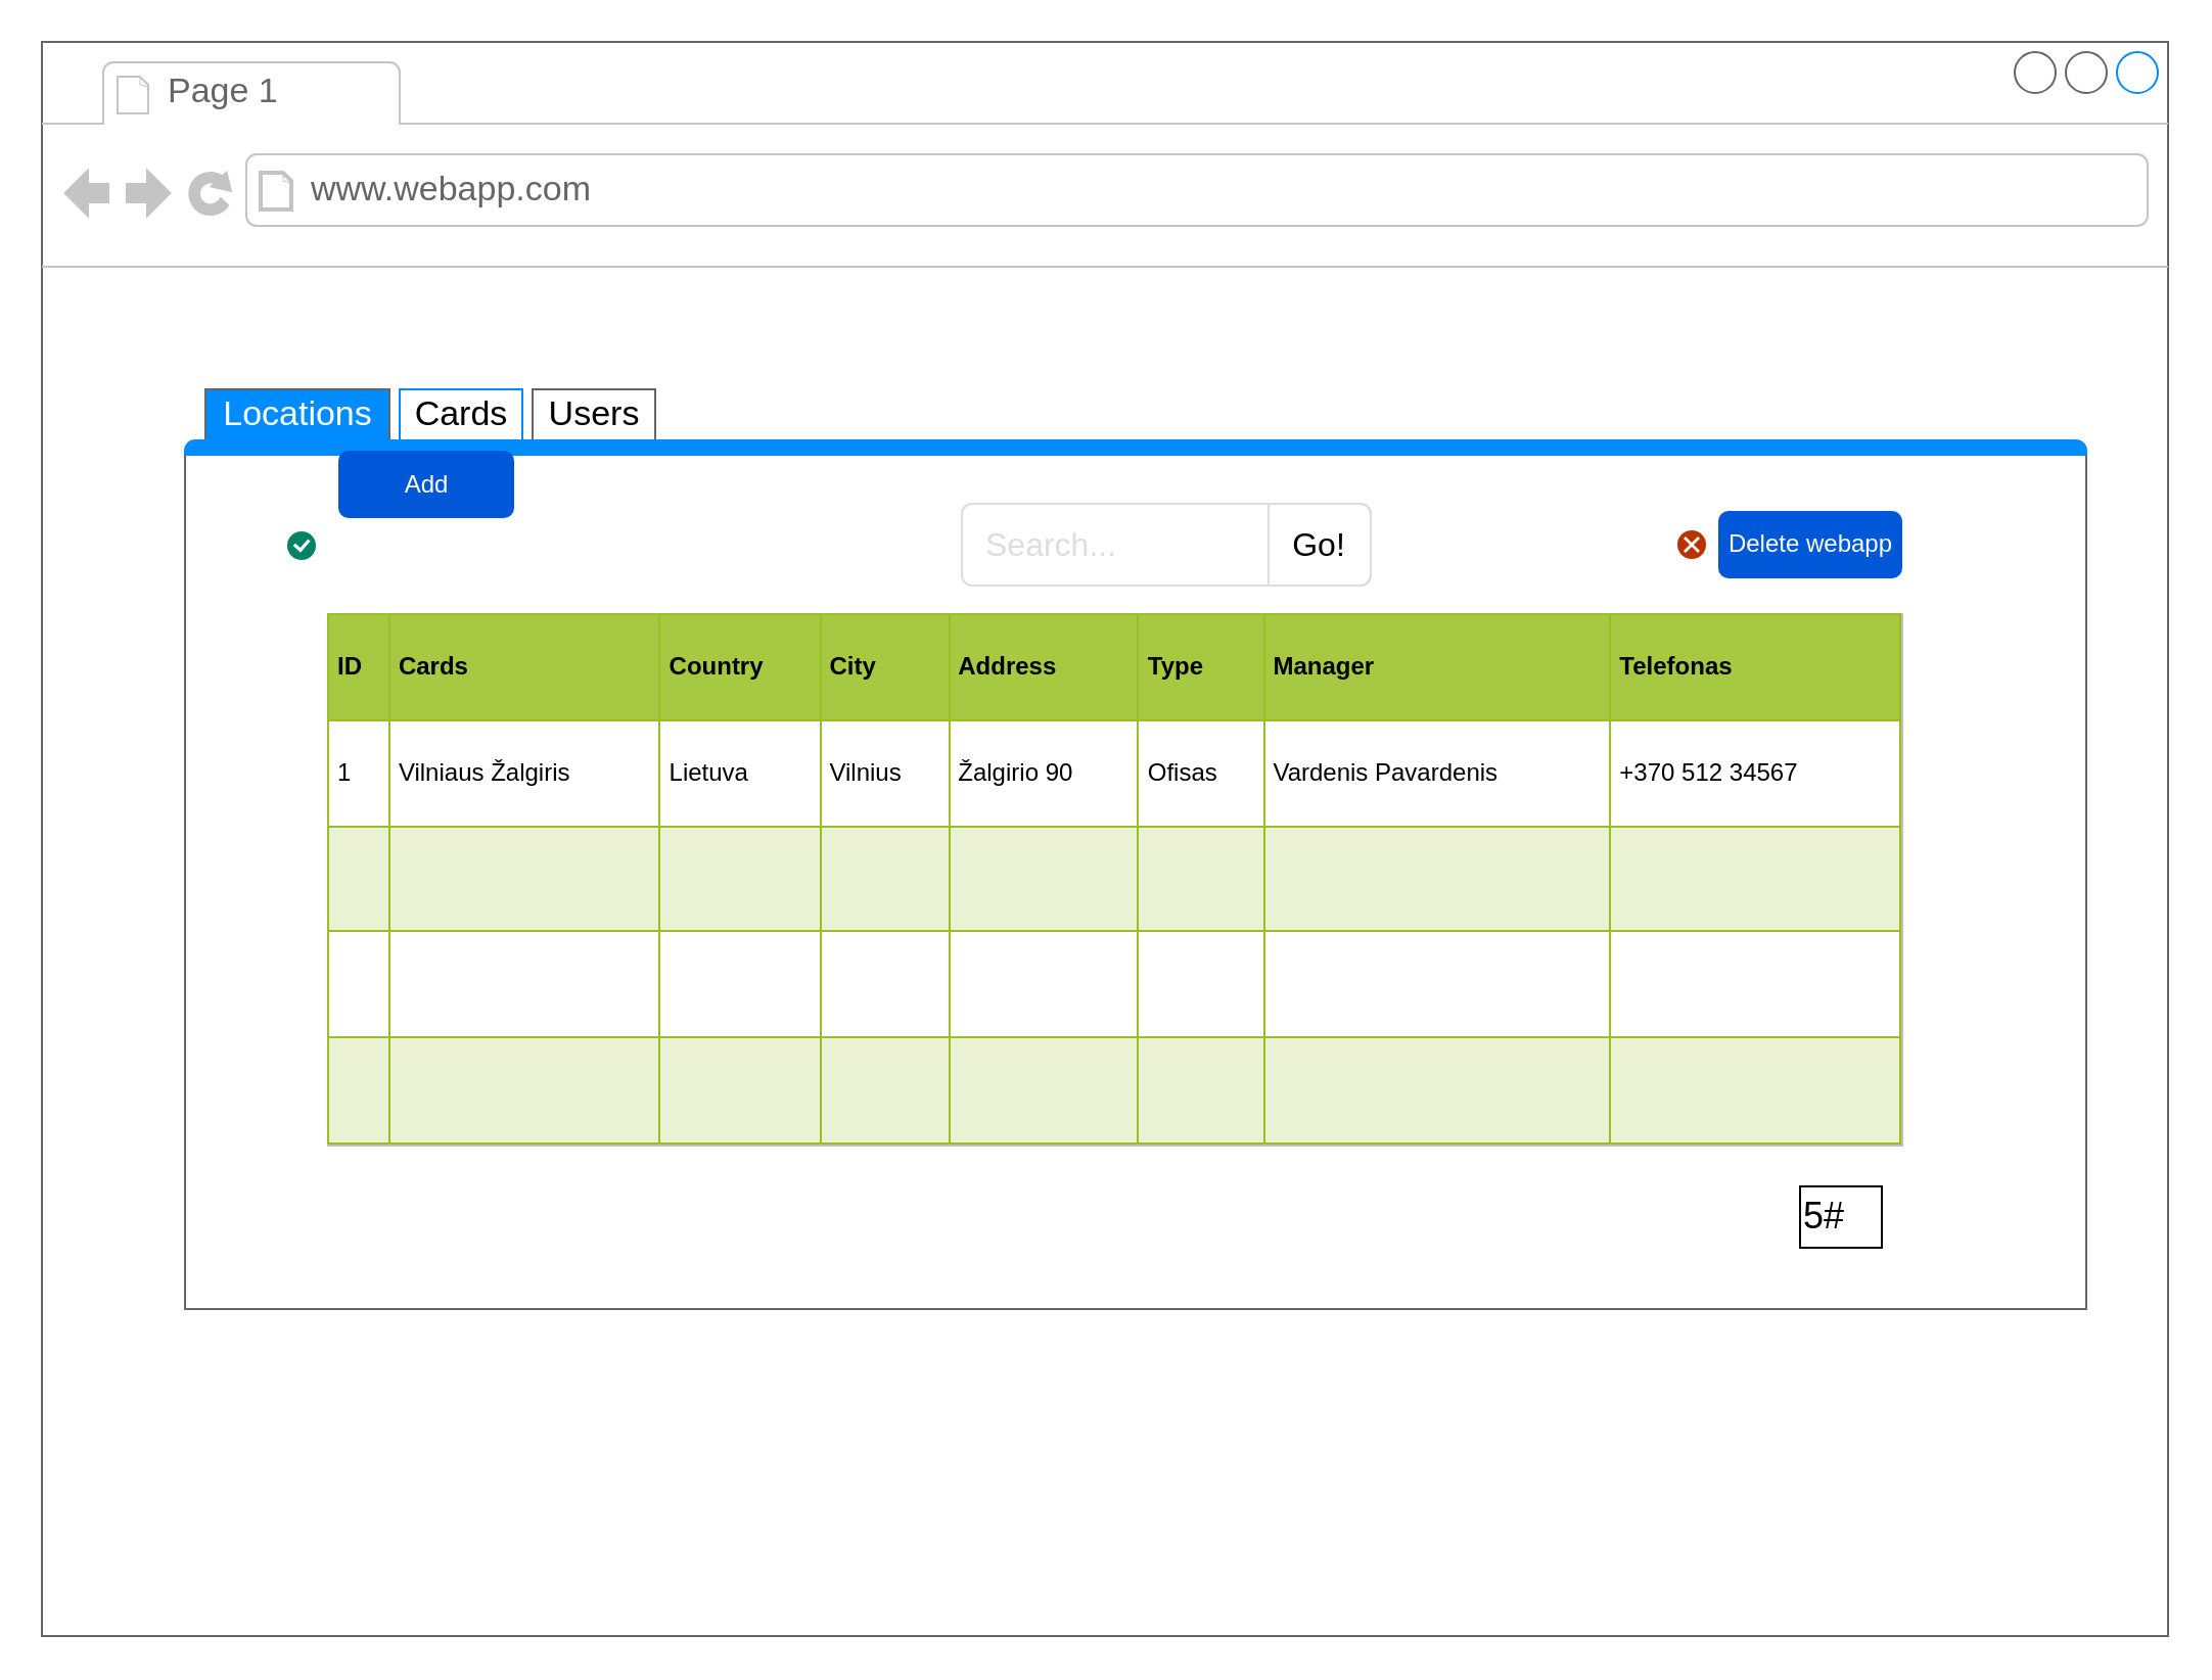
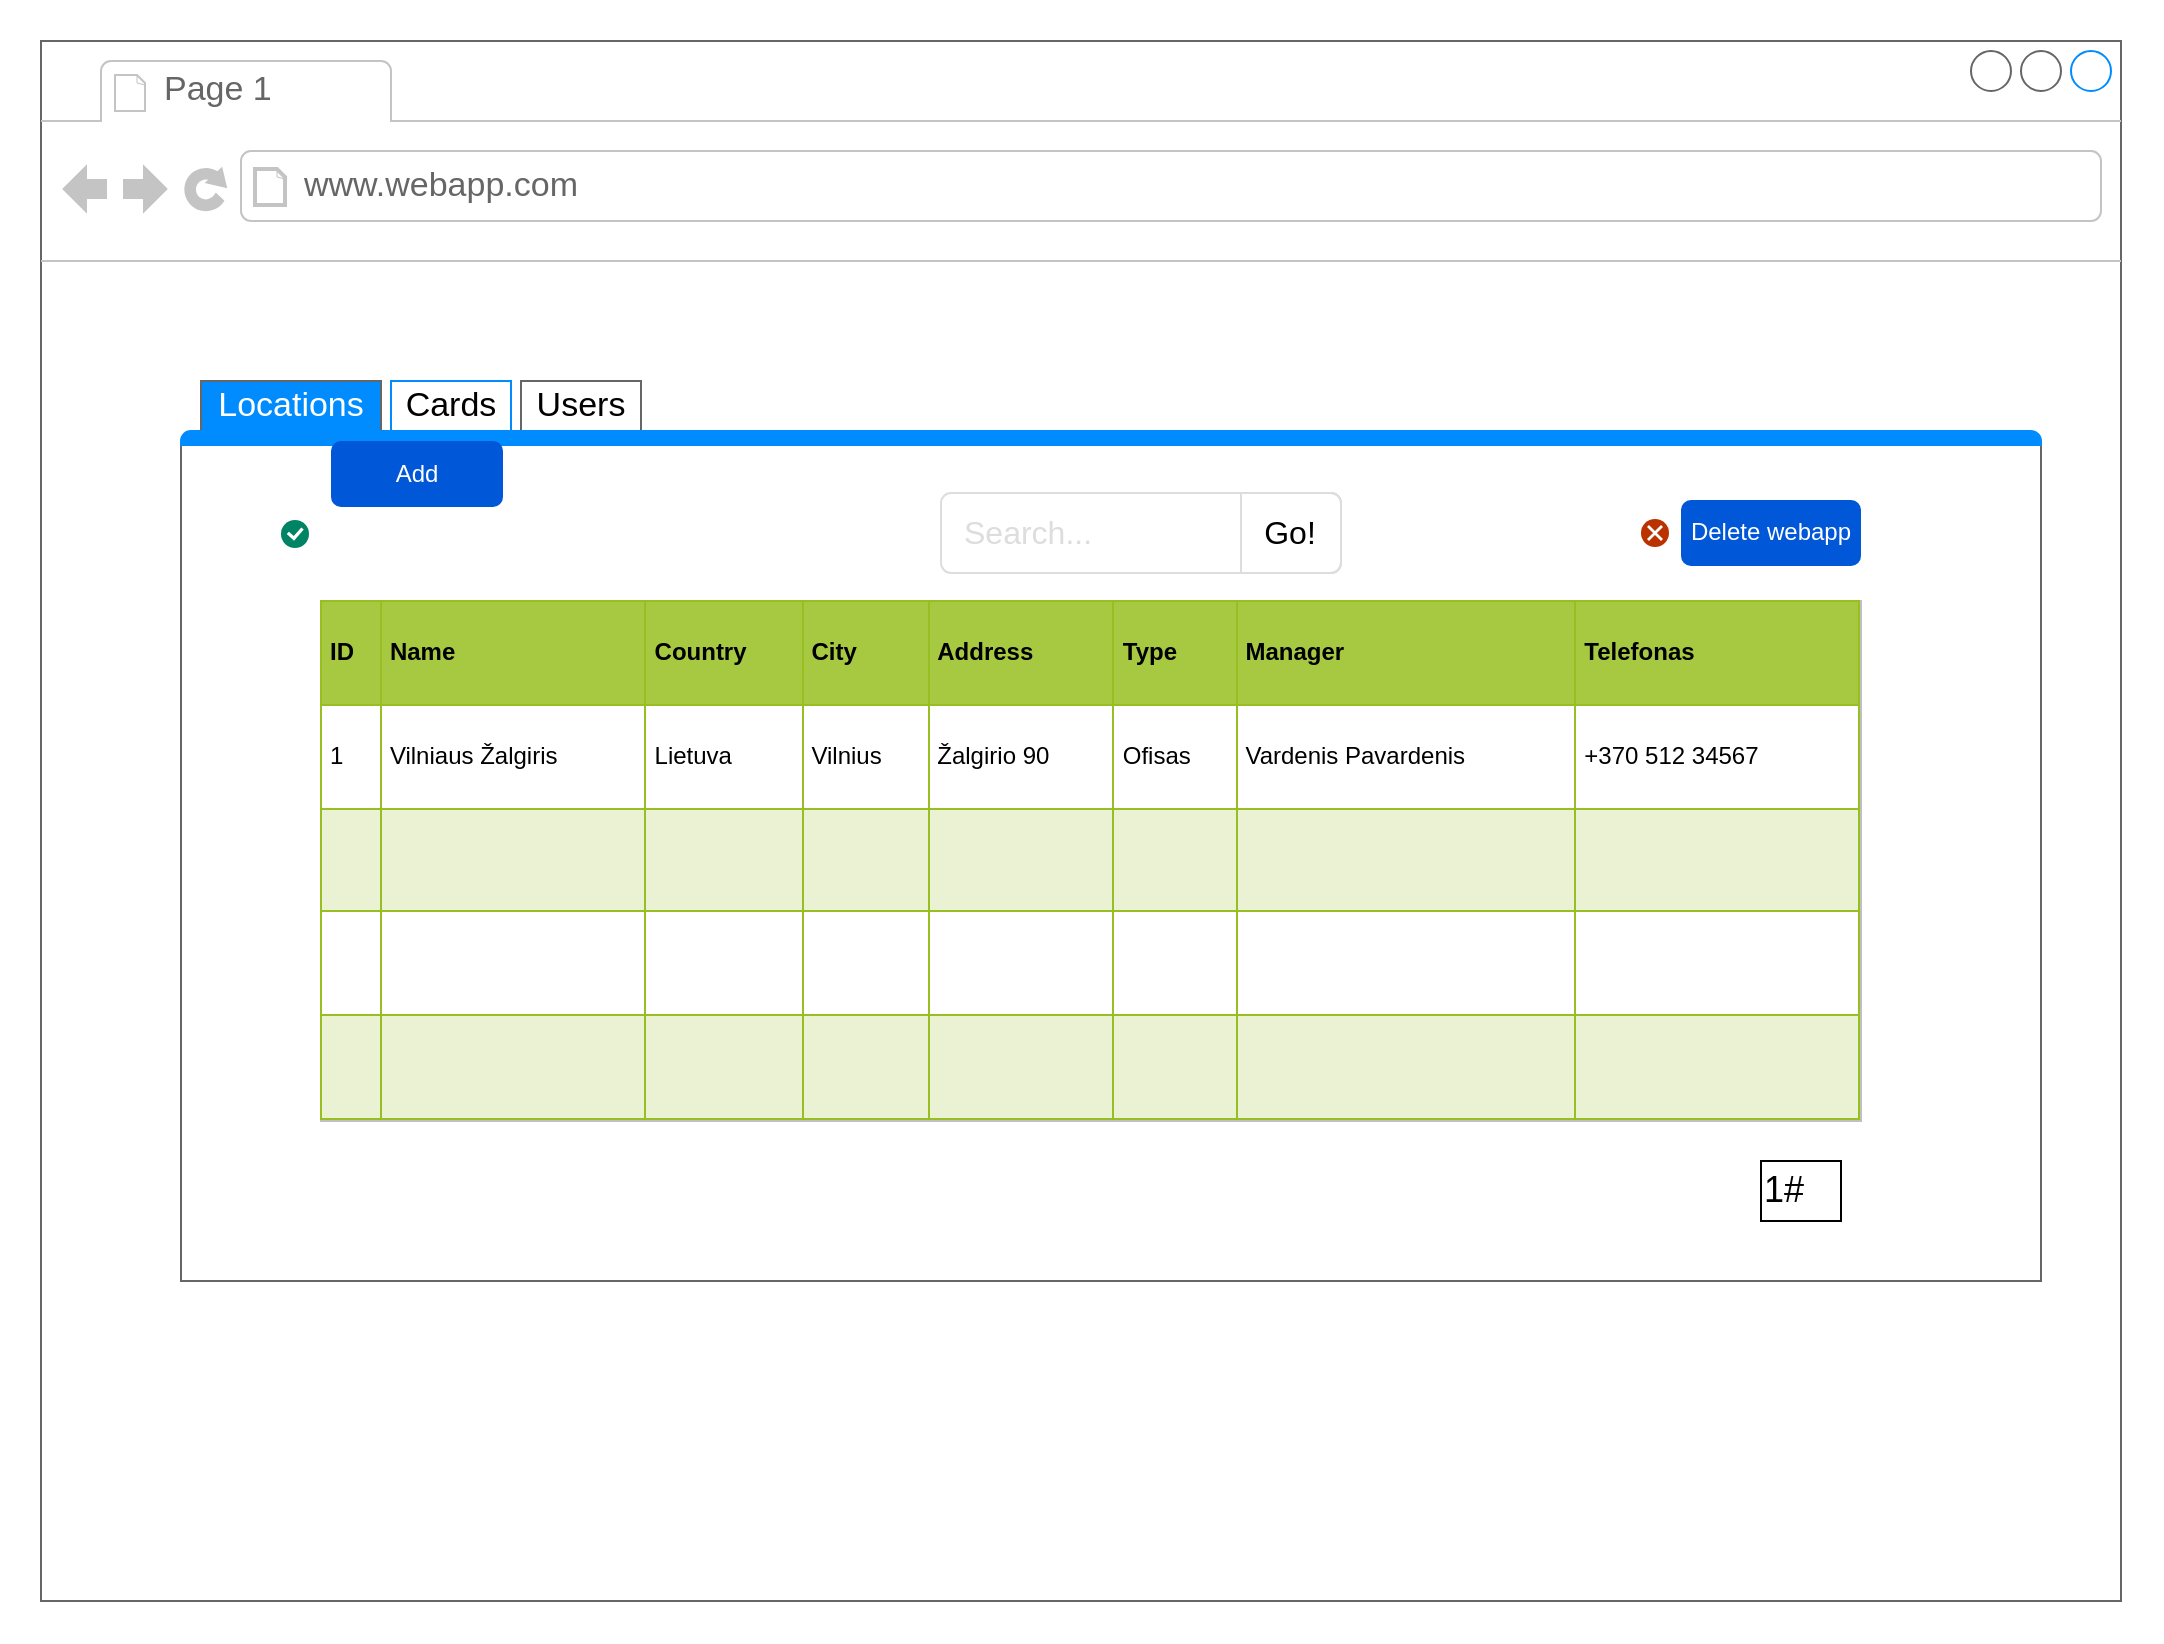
- <mxCell id="10" value="&lt;table border=&quot;1&quot; width=&quot;100%&quot; cellpadding=&quot;4&quot; style=&quot;width: 100% ; height: 100% ; border-collapse: collapse&quot;&gt;&lt;tbody&gt;&lt;tr style=&quot;background-color: rgb(167 , 201 , 66) ; border: 1px solid rgb(152 , 191 , 33)&quot;&gt;&lt;th align=&quot;left&quot;&gt;ID&lt;/th&gt;&lt;th align=&quot;left&quot;&gt;Cards&lt;/th&gt;&lt;th align=&quot;left&quot;&gt;Country&lt;/th&gt;&lt;td&gt;&lt;b&gt;City&lt;/b&gt;&lt;/td&gt;&lt;td&gt;&lt;b&gt;Address&lt;/b&gt;&lt;/td&gt;&lt;td&gt;&lt;b&gt;Type&lt;/b&gt;&lt;/td&gt;&lt;td&gt;&lt;b&gt;Manager&lt;/b&gt;&lt;/td&gt;&lt;td&gt;&lt;b&gt;Telefonas&lt;/b&gt;&lt;/td&gt;&lt;/tr&gt;&lt;tr style=&quot;border: 1px solid #98bf21&quot;&gt;&lt;td&gt;1&lt;/td&gt;&lt;td&gt;Vilniaus Žalgiris&lt;/td&gt;&lt;td&gt;Lietuva&lt;/td&gt;&lt;td&gt;Vilnius&lt;/td&gt;&lt;td&gt;Žalgirio 90&lt;/td&gt;&lt;td&gt;Ofisas&lt;/td&gt;&lt;td&gt;Vardenis Pavardenis&lt;/td&gt;&lt;td&gt;+370 512 34567&amp;nbsp;&lt;/td&gt;&lt;/tr&gt;&lt;tr style=&quot;background-color: #eaf2d3 ; border: 1px solid #98bf21&quot;&gt;&lt;td&gt;&lt;br&gt;&lt;/td&gt;&lt;td&gt;&lt;br&gt;&lt;/td&gt;&lt;td&gt;&lt;/td&gt;&lt;td&gt;&lt;br&gt;&lt;/td&gt;&lt;td&gt;&lt;br&gt;&lt;/td&gt;&lt;td&gt;&lt;br&gt;&lt;/td&gt;&lt;td&gt;&lt;br&gt;&lt;/td&gt;&lt;td&gt;&lt;br&gt;&lt;/td&gt;&lt;/tr&gt;&lt;tr style=&quot;border: 1px solid #98bf21&quot;&gt;&lt;td&gt;&lt;br&gt;&lt;/td&gt;&lt;td&gt;&lt;/td&gt;&lt;td&gt;&lt;br&gt;&lt;/td&gt;&lt;td&gt;&lt;br&gt;&lt;/td&gt;&lt;td&gt;&lt;br&gt;&lt;/td&gt;&lt;td&gt;&lt;br&gt;&lt;/td&gt;&lt;td&gt;&lt;br&gt;&lt;/td&gt;&lt;td&gt;&lt;br&gt;&lt;/td&gt;&lt;/tr&gt;&lt;tr style=&quot;background-color: #eaf2d3 ; border: 1px solid #98bf21&quot;&gt;&lt;td&gt;&lt;br&gt;&lt;/td&gt;&lt;td&gt;&lt;br&gt;&lt;/td&gt;&lt;td&gt;&lt;br&gt;&lt;/td&gt;&lt;td&gt;&lt;br&gt;&lt;/td&gt;&lt;td&gt;&lt;br&gt;&lt;/td&gt;&lt;td&gt;&lt;br&gt;&lt;/td&gt;&lt;td&gt;&lt;br&gt;&lt;/td&gt;&lt;td&gt;&lt;br&gt;&lt;/td&gt;&lt;/tr&gt;&lt;/tbody&gt;&lt;/table&gt;" style="text;html=1;strokeColor=#c0c0c0;fillColor=#ffffff;overflow=fill;rounded=0;fontColor=#000000;" vertex="1" parent="5"><mxGeometry x="70" y="110" width="770" height="260" as="geometry" /></mxCell>
+ <mxCell id="10" value="&lt;table border=&quot;1&quot; width=&quot;100%&quot; cellpadding=&quot;4&quot; style=&quot;width: 100% ; height: 100% ; border-collapse: collapse&quot;&gt;&lt;tbody&gt;&lt;tr style=&quot;background-color: rgb(167 , 201 , 66) ; border: 1px solid rgb(152 , 191 , 33)&quot;&gt;&lt;th align=&quot;left&quot;&gt;ID&lt;/th&gt;&lt;th align=&quot;left&quot;&gt;Name&lt;/th&gt;&lt;th align=&quot;left&quot;&gt;Country&lt;/th&gt;&lt;td&gt;&lt;b&gt;City&lt;/b&gt;&lt;/td&gt;&lt;td&gt;&lt;b&gt;Address&lt;/b&gt;&lt;/td&gt;&lt;td&gt;&lt;b&gt;Type&lt;/b&gt;&lt;/td&gt;&lt;td&gt;&lt;b&gt;Manager&lt;/b&gt;&lt;/td&gt;&lt;td&gt;&lt;b&gt;Telefonas&lt;/b&gt;&lt;/td&gt;&lt;/tr&gt;&lt;tr style=&quot;border: 1px solid #98bf21&quot;&gt;&lt;td&gt;1&lt;/td&gt;&lt;td&gt;Vilniaus Žalgiris&lt;/td&gt;&lt;td&gt;Lietuva&lt;/td&gt;&lt;td&gt;Vilnius&lt;/td&gt;&lt;td&gt;Žalgirio 90&lt;/td&gt;&lt;td&gt;Ofisas&lt;/td&gt;&lt;td&gt;Vardenis Pavardenis&lt;/td&gt;&lt;td&gt;+370 512 34567&amp;nbsp;&lt;/td&gt;&lt;/tr&gt;&lt;tr style=&quot;background-color: #eaf2d3 ; border: 1px solid #98bf21&quot;&gt;&lt;td&gt;&lt;br&gt;&lt;/td&gt;&lt;td&gt;&lt;br&gt;&lt;/td&gt;&lt;td&gt;&lt;/td&gt;&lt;td&gt;&lt;br&gt;&lt;/td&gt;&lt;td&gt;&lt;br&gt;&lt;/td&gt;&lt;td&gt;&lt;br&gt;&lt;/td&gt;&lt;td&gt;&lt;br&gt;&lt;/td&gt;&lt;td&gt;&lt;br&gt;&lt;/td&gt;&lt;/tr&gt;&lt;tr style=&quot;border: 1px solid #98bf21&quot;&gt;&lt;td&gt;&lt;br&gt;&lt;/td&gt;&lt;td&gt;&lt;/td&gt;&lt;td&gt;&lt;br&gt;&lt;/td&gt;&lt;td&gt;&lt;br&gt;&lt;/td&gt;&lt;td&gt;&lt;br&gt;&lt;/td&gt;&lt;td&gt;&lt;br&gt;&lt;/td&gt;&lt;td&gt;&lt;br&gt;&lt;/td&gt;&lt;td&gt;&lt;br&gt;&lt;/td&gt;&lt;/tr&gt;&lt;tr style=&quot;background-color: #eaf2d3 ; border: 1px solid #98bf21&quot;&gt;&lt;td&gt;&lt;br&gt;&lt;/td&gt;&lt;td&gt;&lt;br&gt;&lt;/td&gt;&lt;td&gt;&lt;br&gt;&lt;/td&gt;&lt;td&gt;&lt;br&gt;&lt;/td&gt;&lt;td&gt;&lt;br&gt;&lt;/td&gt;&lt;td&gt;&lt;br&gt;&lt;/td&gt;&lt;td&gt;&lt;br&gt;&lt;/td&gt;&lt;td&gt;&lt;br&gt;&lt;/td&gt;&lt;/tr&gt;&lt;/tbody&gt;&lt;/table&gt;" style="text;html=1;strokeColor=#c0c0c0;fillColor=#ffffff;overflow=fill;rounded=0;fontColor=#000000;" vertex="1" parent="5"><mxGeometry x="70" y="110" width="770" height="260" as="geometry" /></mxCell>
- <mxCell id="16" value="&lt;font style=&quot;font-size: 18px&quot;&gt;5#&lt;/font&gt;" style="rounded=0;whiteSpace=wrap;html=1;fillColor=#FFFFFF;fontColor=#000000;align=left;" vertex="1" parent="15"><mxGeometry width="40" height="30" as="geometry" /></mxCell>
+ <mxCell id="16" value="&lt;font style=&quot;font-size: 18px&quot;&gt;1#&lt;/font&gt;" style="rounded=0;whiteSpace=wrap;html=1;fillColor=#FFFFFF;fontColor=#000000;align=left;" vertex="1" parent="15"><mxGeometry width="40" height="30" as="geometry" /></mxCell>
